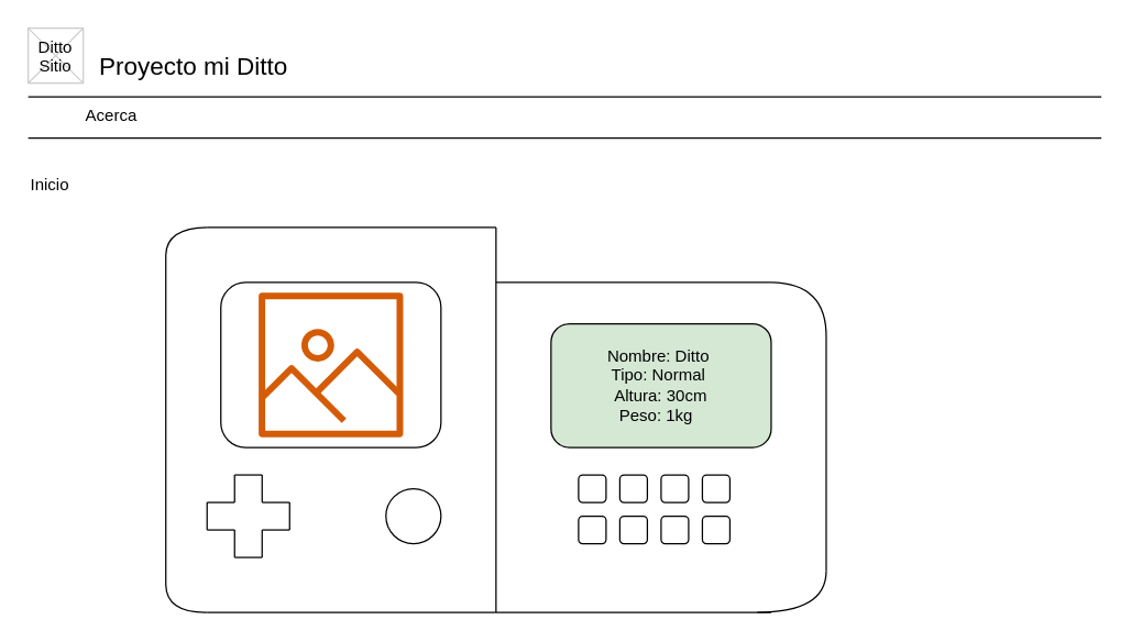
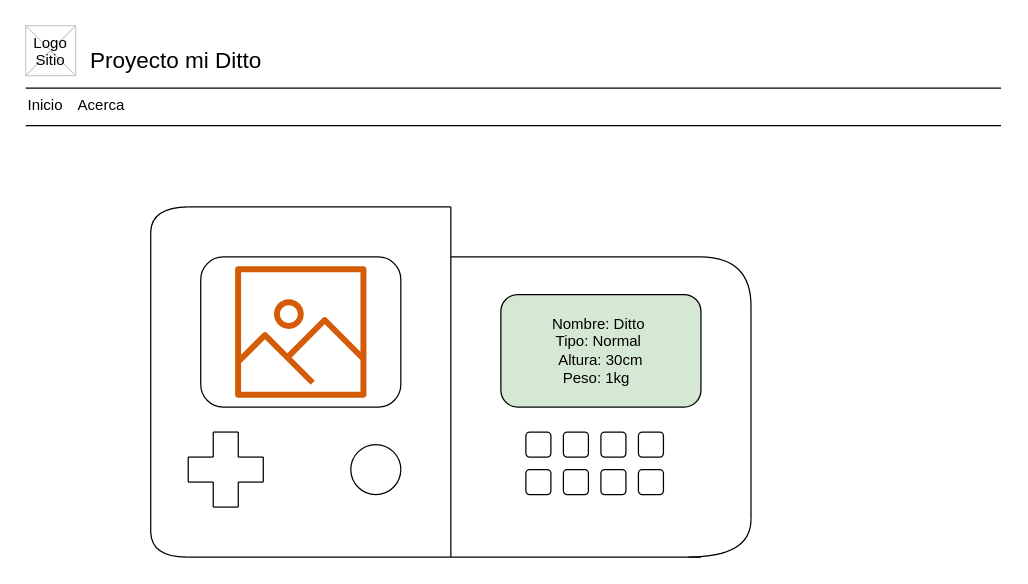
- <mxCell id="8" value="Ditto&#10;Sitio" style="text;spacingTop=-5;align=center" parent="1" vertex="1"><mxGeometry x="20" y="25" width="40" height="40" as="geometry" /></mxCell>
+ <mxCell id="8" value="Logo&#10;Sitio" style="text;spacingTop=-5;align=center" parent="1" vertex="1"><mxGeometry x="20" y="25" width="40" height="40" as="geometry" /></mxCell>
- <mxCell id="5" value="Inicio" style="text;spacingTop=-5;" parent="1" vertex="1"><mxGeometry x="20" y="125" width="30" height="20" as="geometry" /></mxCell>
+ <mxCell id="5" value="Inicio" style="text;spacingTop=-5;" parent="1" vertex="1"><mxGeometry x="20" y="75" width="30" height="20" as="geometry" /></mxCell>
